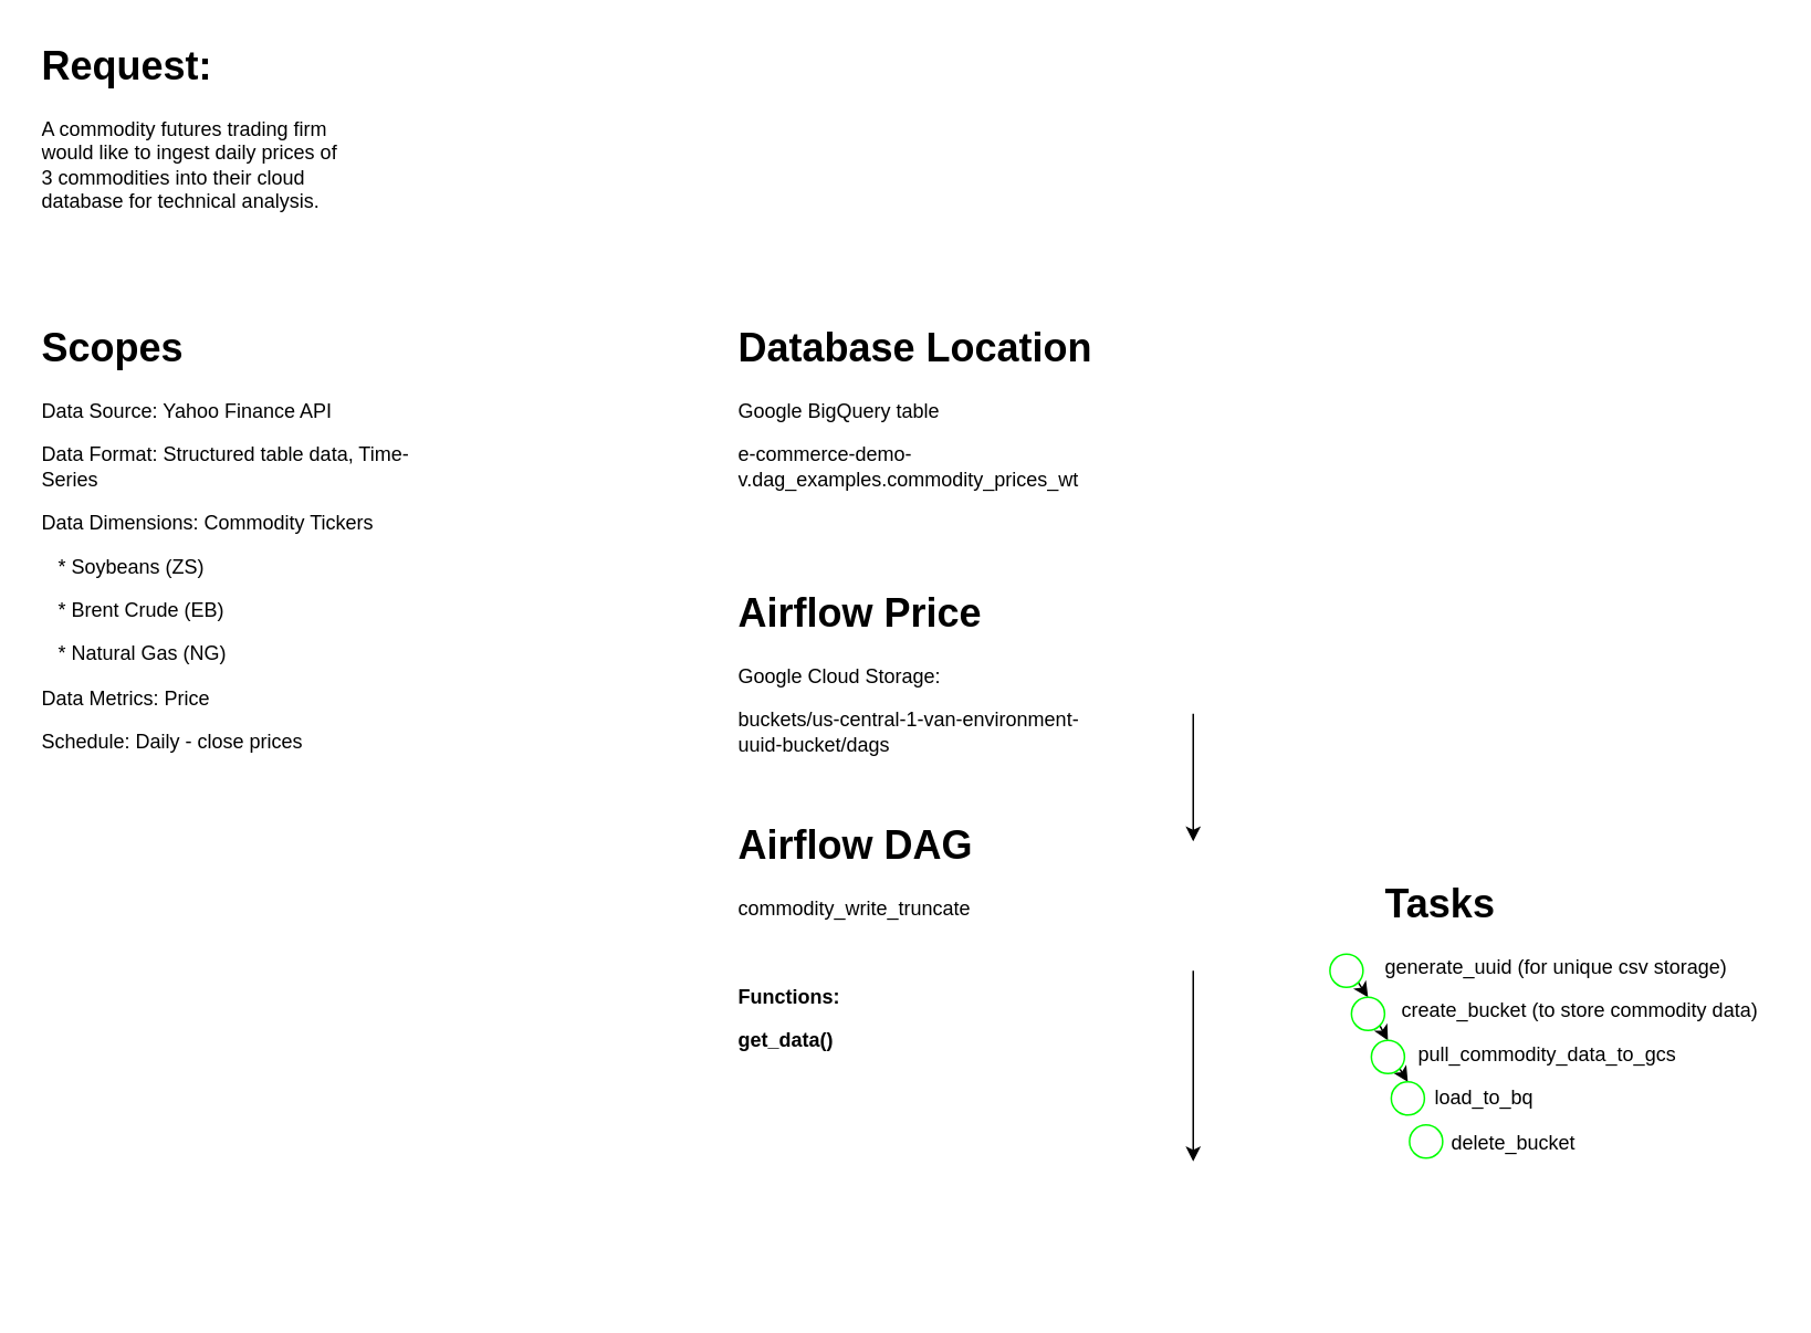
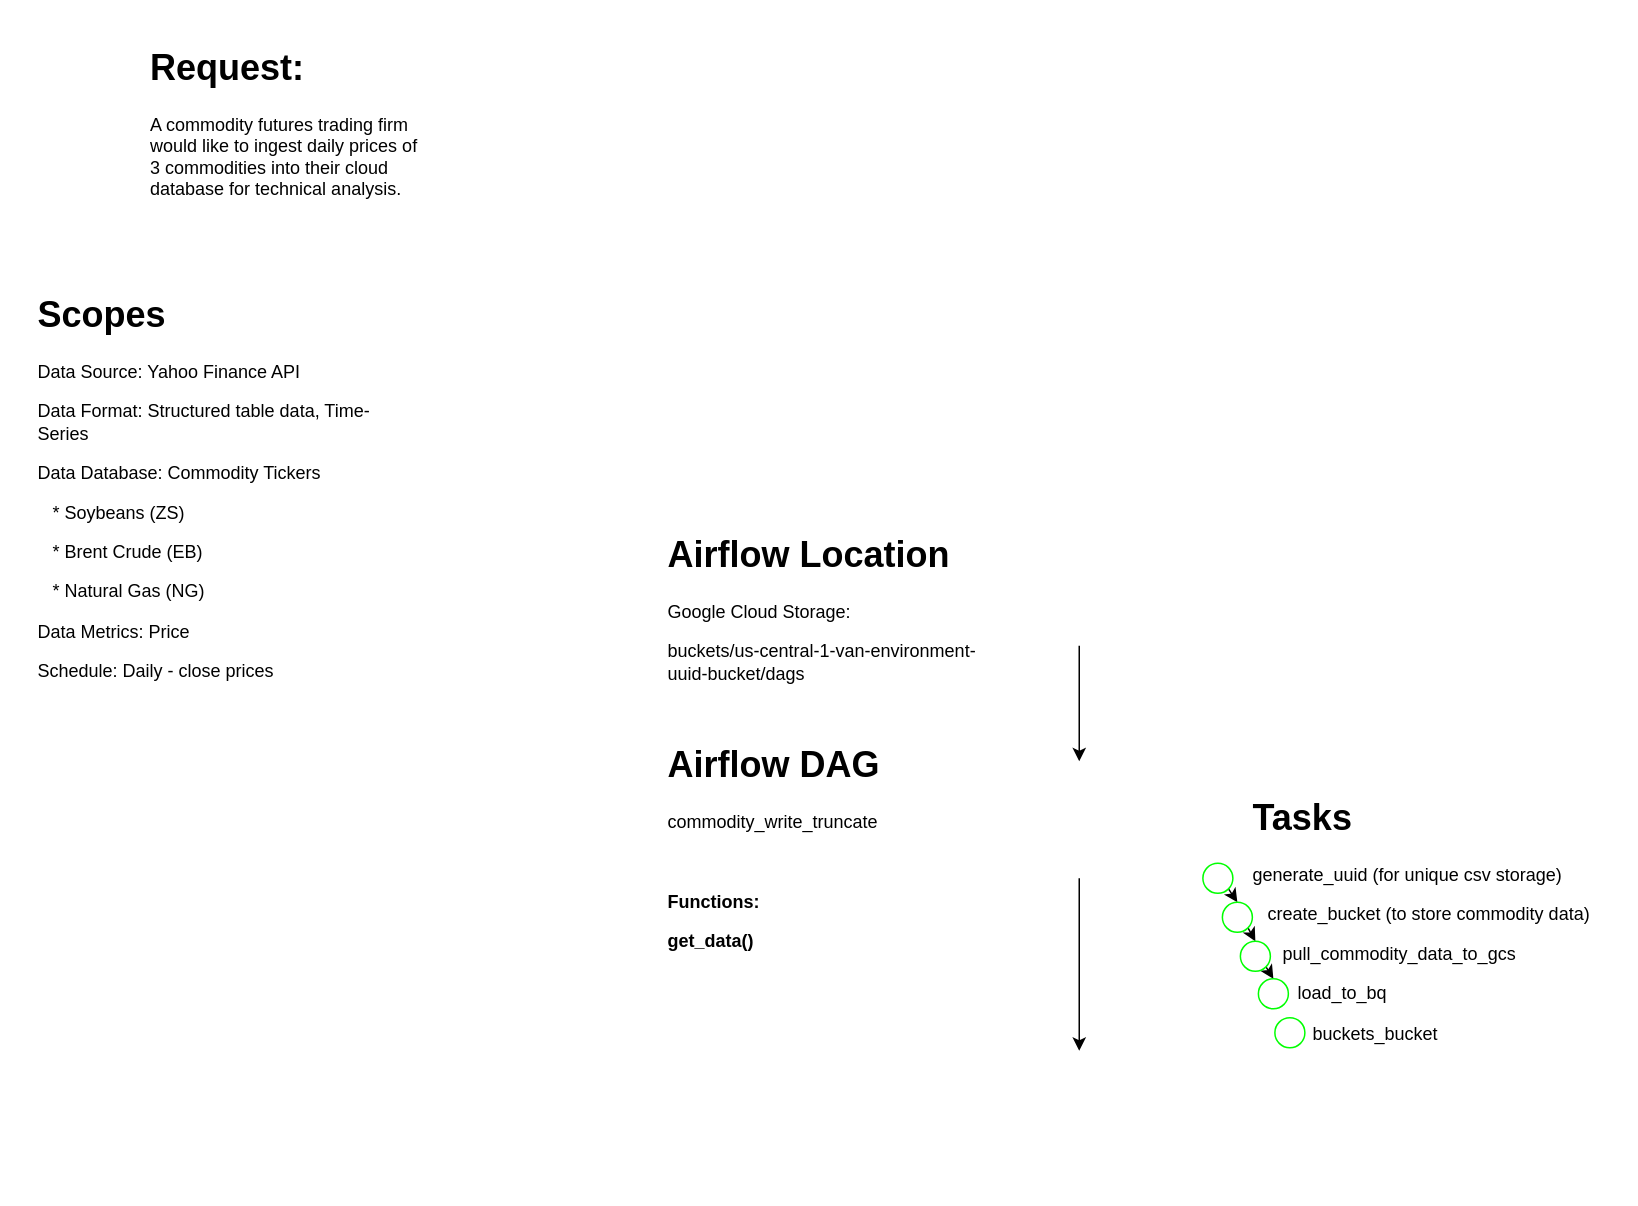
- <mxCell id="2" value="&lt;h1&gt;Request:&lt;/h1&gt;&lt;p&gt;A commodity futures trading firm would like to ingest daily prices of 3 commodities into their cloud database for technical analysis.&lt;/p&gt;" style="text;html=1;strokeColor=none;fillColor=none;spacing=5;spacingTop=-20;whiteSpace=wrap;overflow=hidden;rounded=0;" parent="1" vertex="1"><mxGeometry x="20" y="20" width="190" height="120" as="geometry" /></mxCell>
+ <mxCell id="2" value="&lt;h1&gt;Request:&lt;/h1&gt;&lt;p&gt;A commodity futures trading firm would like to ingest daily prices of 3 commodities into their cloud database for technical analysis.&lt;/p&gt;" style="text;html=1;strokeColor=none;fillColor=none;spacing=5;spacingTop=-20;whiteSpace=wrap;overflow=hidden;rounded=0;" parent="1" vertex="1"><mxGeometry x="95" y="25" width="190" height="120" as="geometry" /></mxCell>
- <mxCell id="12" value="&lt;h1&gt;Database Location&lt;/h1&gt;&lt;p&gt;Google BigQuery table&lt;/p&gt;&lt;p&gt;e-commerce-demo-v.dag_examples.commodity_prices_wt&lt;/p&gt;" style="text;html=1;strokeColor=none;fillColor=none;spacing=5;spacingTop=-20;whiteSpace=wrap;overflow=hidden;rounded=0;" parent="1" vertex="1"><mxGeometry x="440" y="190" width="230" height="120" as="geometry" /></mxCell>
- <mxCell id="8" value="&lt;h1&gt;Scopes&lt;/h1&gt;&lt;p&gt;Data Source: Yahoo Finance API&lt;/p&gt;&lt;p&gt;Data Format: Structured table data, Time-Series&lt;br&gt;&lt;/p&gt;&lt;p&gt;Data Dimensions: Commodity Tickers&lt;/p&gt;&lt;p&gt;&amp;nbsp; &amp;nbsp;* Soybeans (ZS)&lt;/p&gt;&lt;p&gt;&amp;nbsp; &amp;nbsp;* Brent Crude (EB)&lt;/p&gt;&lt;p&gt;&amp;nbsp; &amp;nbsp;* Natural Gas (NG)&lt;/p&gt;&lt;p&gt;Data Metrics: Price&lt;/p&gt;&lt;p&gt;Schedule: Daily - close prices&lt;/p&gt;" style="text;html=1;strokeColor=none;fillColor=none;spacing=5;spacingTop=-20;whiteSpace=wrap;overflow=hidden;rounded=0;" parent="1" vertex="1"><mxGeometry x="20" y="190" width="230" height="290" as="geometry" /></mxCell>
+ <mxCell id="8" value="&lt;h1&gt;Scopes&lt;/h1&gt;&lt;p&gt;Data Source: Yahoo Finance API&lt;/p&gt;&lt;p&gt;Data Format: Structured table data, Time-Series&lt;br&gt;&lt;/p&gt;&lt;p&gt;Data Database: Commodity Tickers&lt;/p&gt;&lt;p&gt;&amp;nbsp; &amp;nbsp;* Soybeans (ZS)&lt;/p&gt;&lt;p&gt;&amp;nbsp; &amp;nbsp;* Brent Crude (EB)&lt;/p&gt;&lt;p&gt;&amp;nbsp; &amp;nbsp;* Natural Gas (NG)&lt;/p&gt;&lt;p&gt;Data Metrics: Price&lt;/p&gt;&lt;p&gt;Schedule: Daily - close prices&lt;/p&gt;" style="text;html=1;strokeColor=none;fillColor=none;spacing=5;spacingTop=-20;whiteSpace=wrap;overflow=hidden;rounded=0;" parent="1" vertex="1"><mxGeometry x="20" y="190" width="230" height="290" as="geometry" /></mxCell>
- <mxCell id="11" value="&lt;h1&gt;Airflow Price&lt;/h1&gt;&lt;p&gt;Google Cloud Storage:&lt;/p&gt;&lt;p&gt;buckets/us-central-1-van-environment-uuid-bucket/dags&lt;/p&gt;" style="text;html=1;strokeColor=none;fillColor=none;spacing=5;spacingTop=-20;whiteSpace=wrap;overflow=hidden;rounded=0;" parent="1" vertex="1"><mxGeometry x="440" y="350" width="220" height="120" as="geometry" /></mxCell>
+ <mxCell id="11" value="&lt;h1&gt;Airflow Location&lt;/h1&gt;&lt;p&gt;Google Cloud Storage:&lt;/p&gt;&lt;p&gt;buckets/us-central-1-van-environment-uuid-bucket/dags&lt;/p&gt;" style="text;html=1;strokeColor=none;fillColor=none;spacing=5;spacingTop=-20;whiteSpace=wrap;overflow=hidden;rounded=0;" parent="1" vertex="1"><mxGeometry x="440" y="350" width="220" height="120" as="geometry" /></mxCell>
- <mxCell id="10" value="&lt;h1&gt;Tasks&lt;/h1&gt;&lt;p&gt;generate_uuid (for unique csv storage)&lt;/p&gt;&lt;p&gt;&amp;nbsp; &amp;nbsp;create_bucket (to store commodity data)&lt;/p&gt;&lt;p&gt;&amp;nbsp; &amp;nbsp; &amp;nbsp; pull_commodity_data_to_gcs&lt;/p&gt;&lt;p&gt;&amp;nbsp; &amp;nbsp; &amp;nbsp; &amp;nbsp; &amp;nbsp;load_to_bq&lt;/p&gt;&lt;p&gt;&amp;nbsp; &amp;nbsp; &amp;nbsp; &amp;nbsp; &amp;nbsp; &amp;nbsp; delete_bucket&lt;/p&gt;" style="text;html=1;strokeColor=none;fillColor=none;spacing=5;spacingTop=-20;whiteSpace=wrap;overflow=hidden;rounded=0;" parent="1" vertex="1"><mxGeometry x="830" y="525" width="240" height="185" as="geometry" /></mxCell>
+ <mxCell id="10" value="&lt;h1&gt;Tasks&lt;/h1&gt;&lt;p&gt;generate_uuid (for unique csv storage)&lt;/p&gt;&lt;p&gt;&amp;nbsp; &amp;nbsp;create_bucket (to store commodity data)&lt;/p&gt;&lt;p&gt;&amp;nbsp; &amp;nbsp; &amp;nbsp; pull_commodity_data_to_gcs&lt;/p&gt;&lt;p&gt;&amp;nbsp; &amp;nbsp; &amp;nbsp; &amp;nbsp; &amp;nbsp;load_to_bq&lt;/p&gt;&lt;p&gt;&amp;nbsp; &amp;nbsp; &amp;nbsp; &amp;nbsp; &amp;nbsp; &amp;nbsp; buckets_bucket&lt;/p&gt;" style="text;html=1;strokeColor=none;fillColor=none;spacing=5;spacingTop=-20;whiteSpace=wrap;overflow=hidden;rounded=0;" parent="1" vertex="1"><mxGeometry x="830" y="525" width="240" height="185" as="geometry" /></mxCell>
